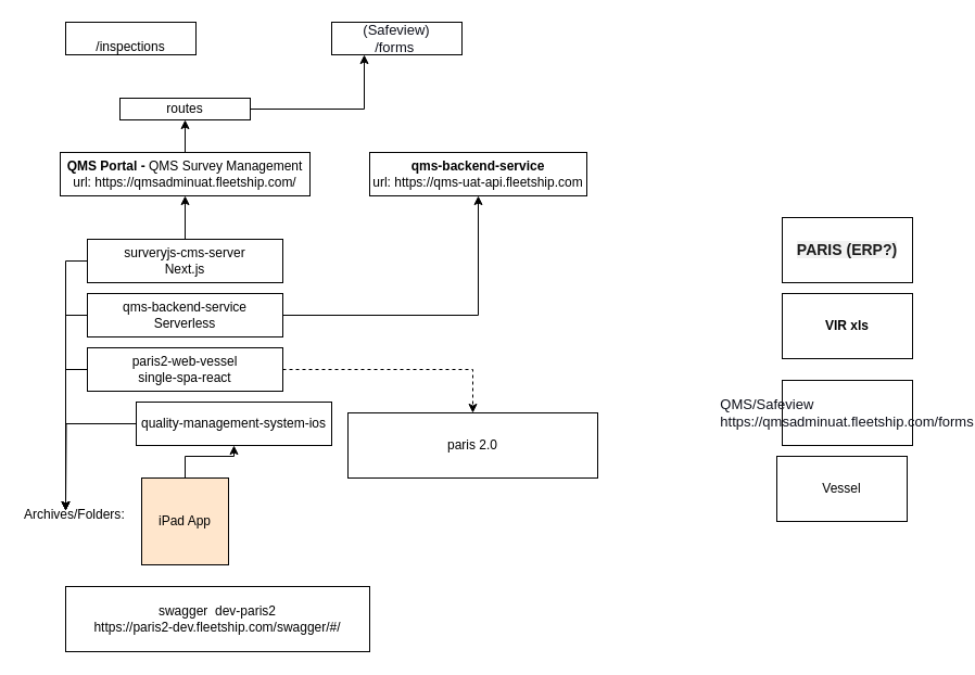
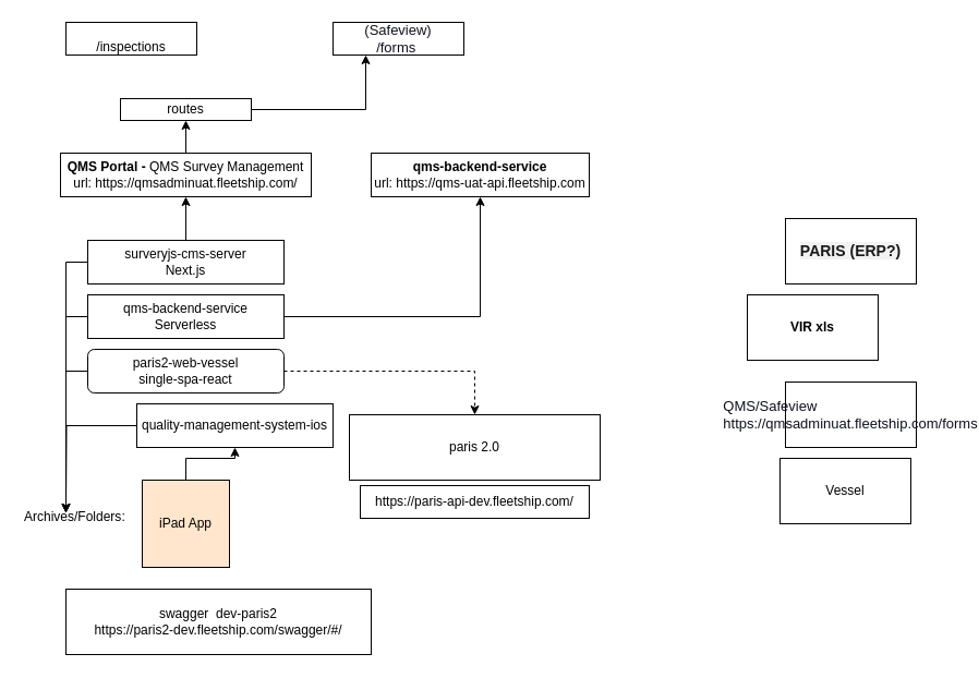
- <mxCell id="7" value="&lt;b&gt;VIR xls&lt;/b&gt;&lt;font color=&quot;#1a1a1a&quot; face=&quot;opensans, arial, sans-serif&quot;&gt;&lt;br&gt;&lt;/font&gt;" style="rounded=0;whiteSpace=wrap;html=1;" vertex="1" parent="1"><mxGeometry x="720" y="270" width="120" height="60" as="geometry" /></mxCell>
+ <mxCell id="7" value="&lt;b&gt;VIR xls&lt;/b&gt;&lt;font color=&quot;#1a1a1a&quot; face=&quot;opensans, arial, sans-serif&quot;&gt;&lt;br&gt;&lt;/font&gt;" style="rounded=0;whiteSpace=wrap;html=1;" vertex="1" parent="1"><mxGeometry x="685" y="270" width="120" height="60" as="geometry" /></mxCell>
- <mxCell id="16" value="&lt;span&gt;paris2-web-vessel&lt;br&gt;single-spa-react&lt;br&gt;&lt;/span&gt;" style="rounded=0;whiteSpace=wrap;html=1;" vertex="1" parent="1"><mxGeometry x="80" y="320" width="180" height="40" as="geometry" /></mxCell>
+ <mxCell id="16" value="&lt;span&gt;paris2-web-vessel&lt;br&gt;single-spa-react&lt;br&gt;&lt;/span&gt;" style="whiteSpace=wrap;html=1;rounded=1;" vertex="1" parent="1"><mxGeometry x="80" y="320" width="180" height="40" as="geometry" /></mxCell>
+ <mxCell id="5" value="https://paris-api-dev.fleetship.com/" style="rounded=0;whiteSpace=wrap;html=1;" vertex="1" parent="1"><mxGeometry x="330" y="445" width="210" height="30" as="geometry" /></mxCell>
